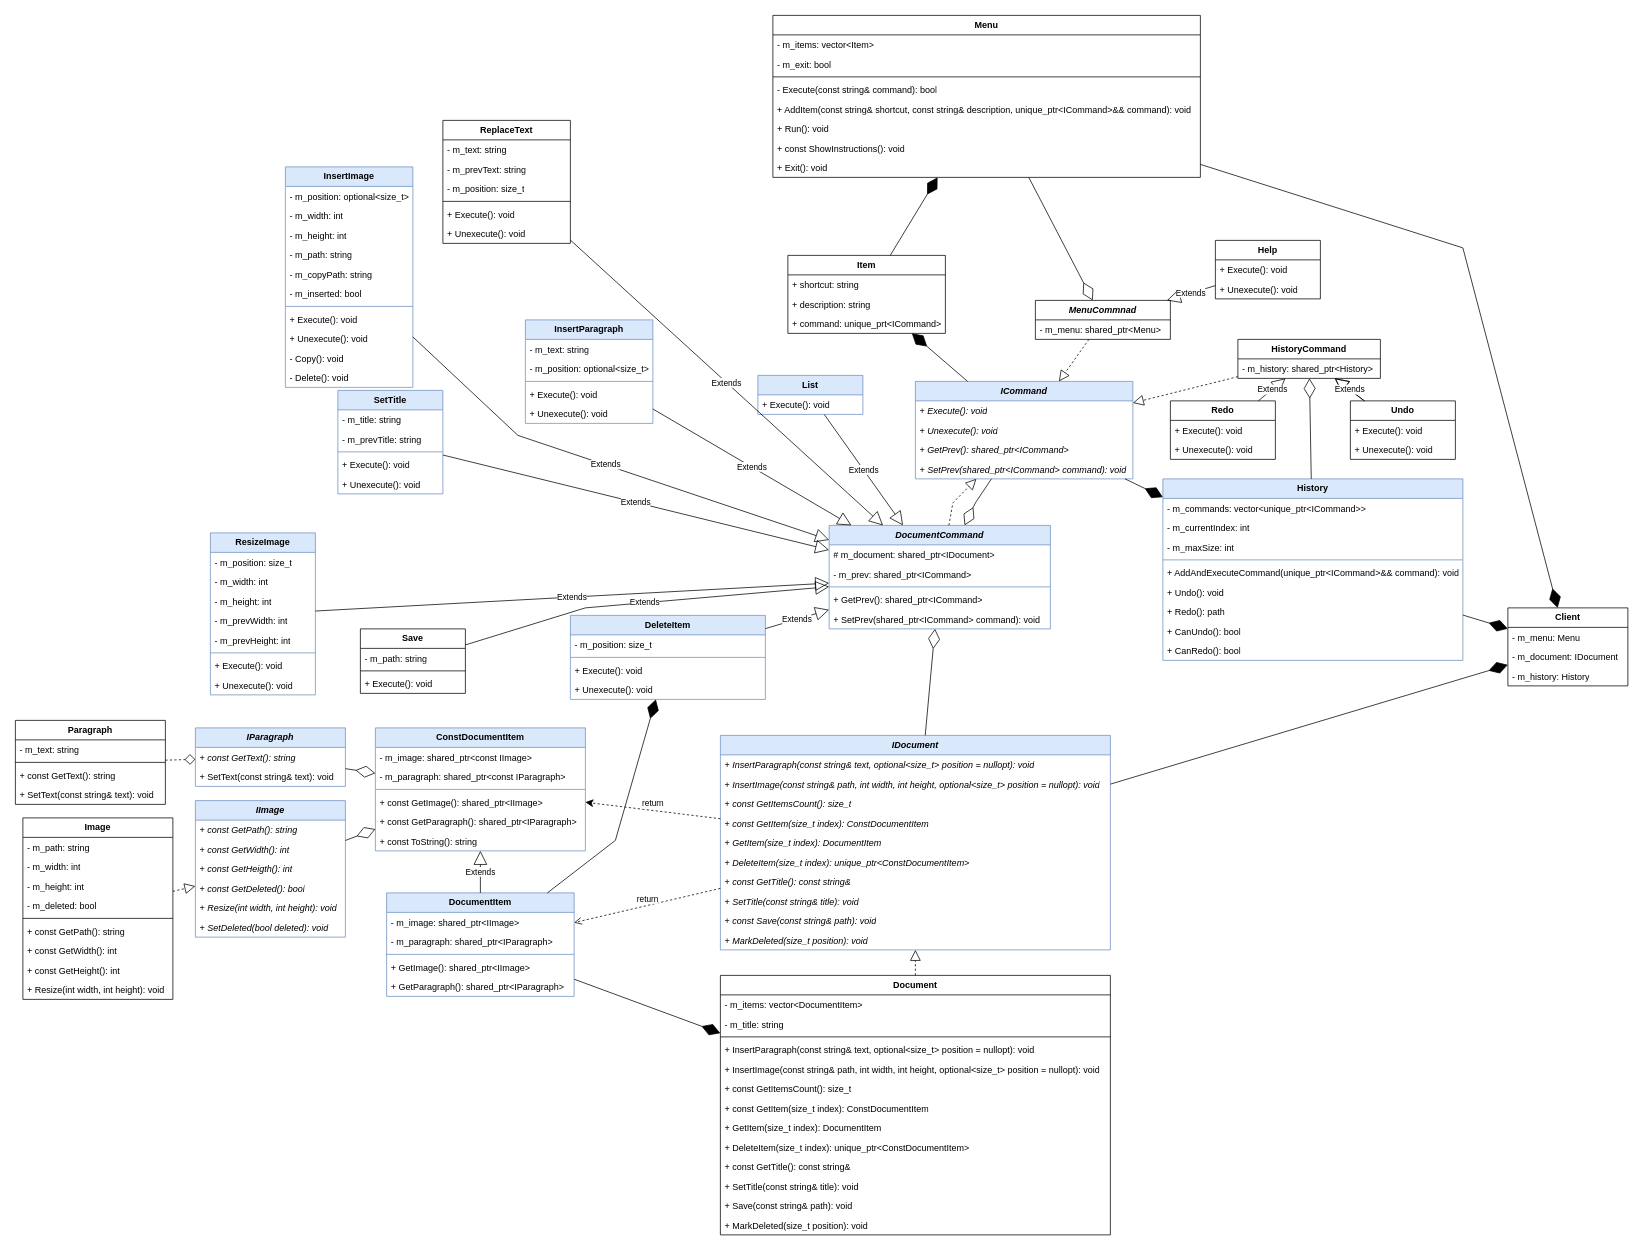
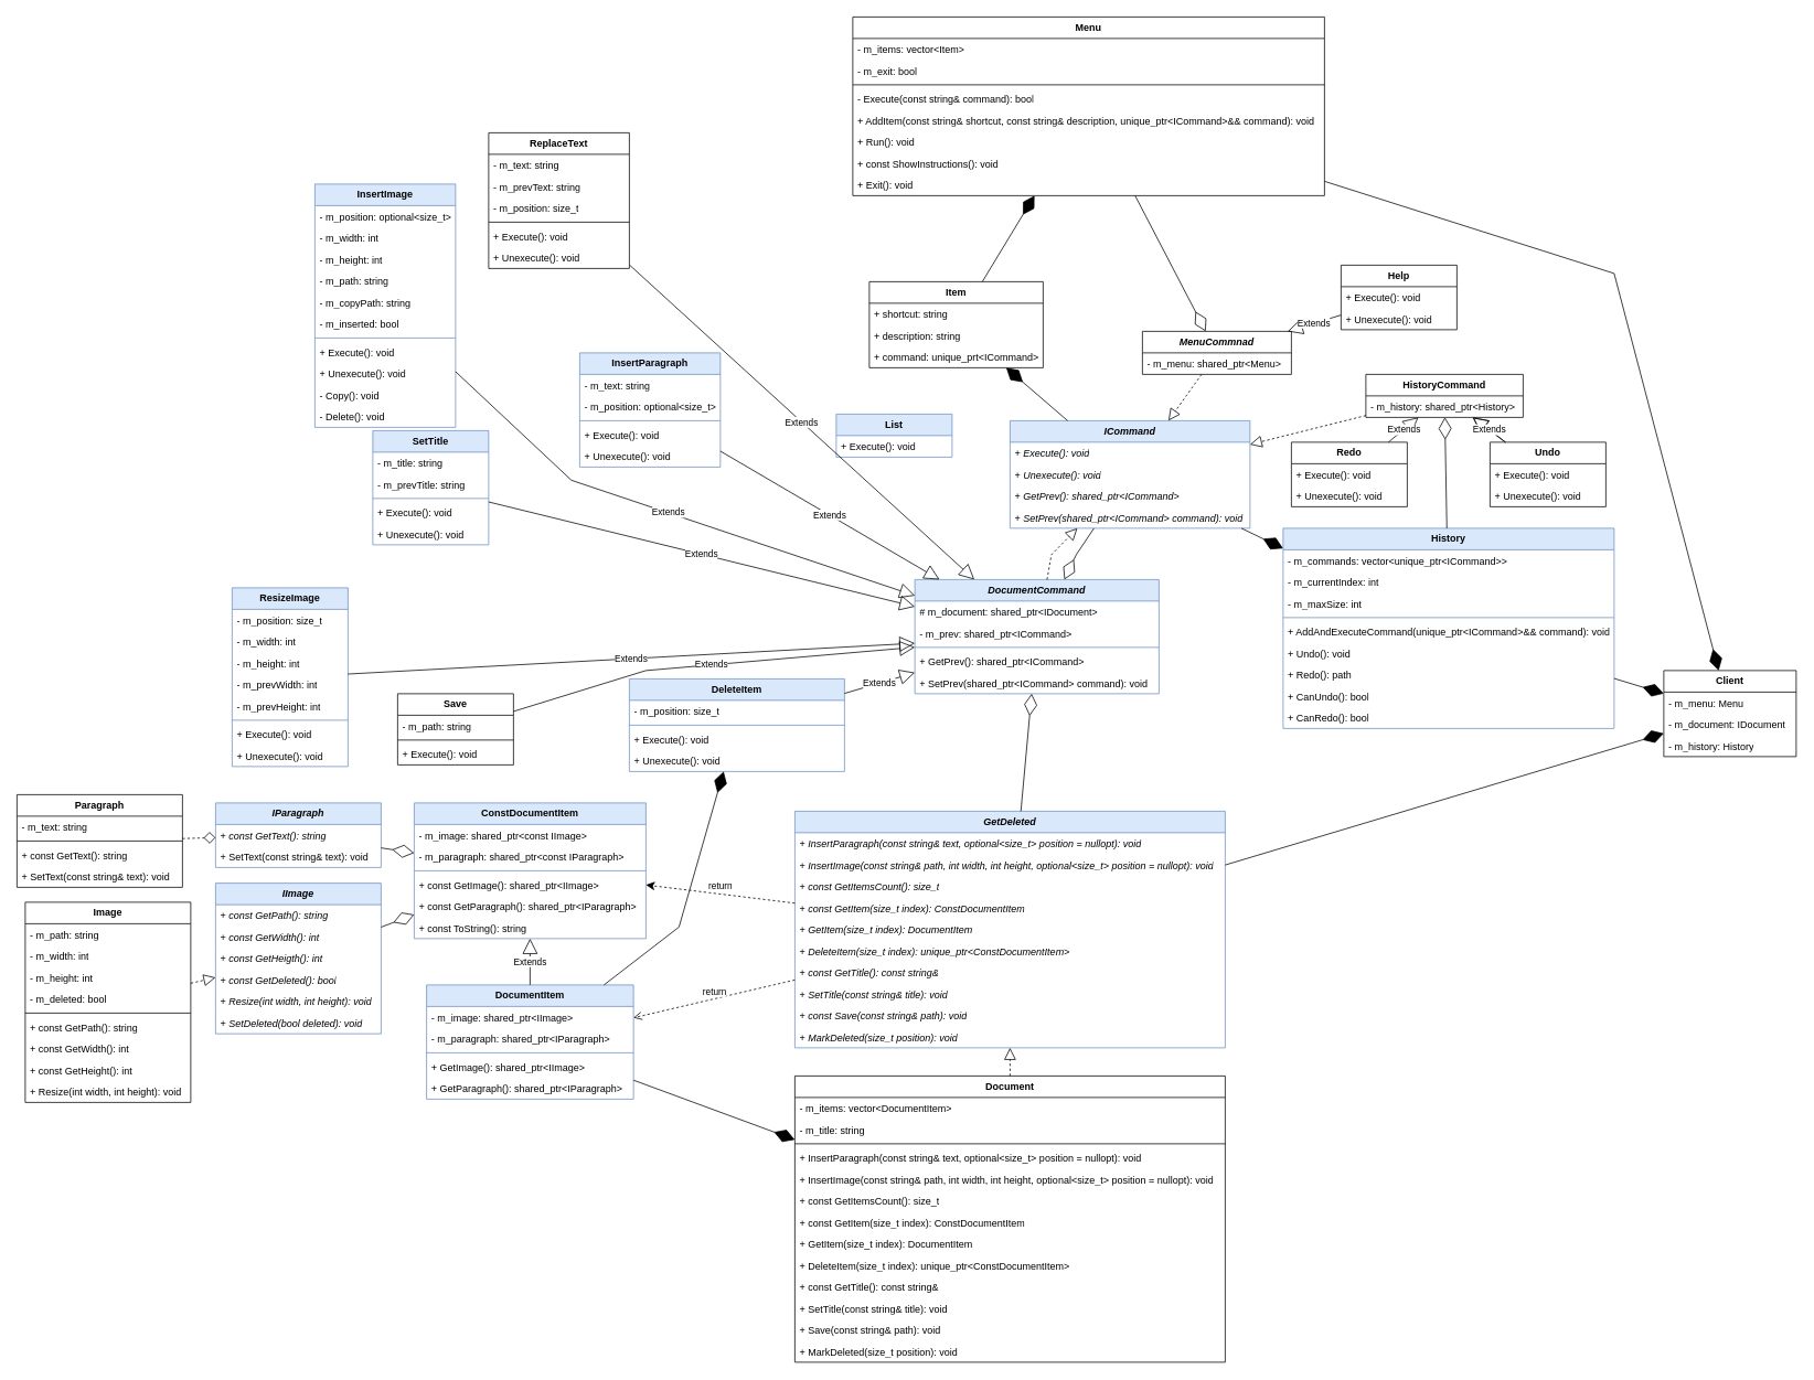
- <mxCell id="117" value="Extends" style="endArrow=block;endSize=16;endFill=0;html=1;rounded=0;" parent="1" source="112" target="7" edge="1"><mxGeometry width="160" relative="1" as="geometry"><mxPoint x="1410" y="810" as="sourcePoint" /><mxPoint x="1570" y="810" as="targetPoint" /></mxGeometry></mxCell>
- <mxCell id="14" value="&lt;b&gt;&lt;i&gt;IDocument&lt;/i&gt;&lt;/b&gt;" style="swimlane;fontStyle=0;childLayout=stackLayout;horizontal=1;startSize=26;fillColor=#dae8fc;horizontalStack=0;resizeParent=1;resizeParentMax=0;resizeLast=0;collapsible=1;marginBottom=0;whiteSpace=wrap;html=1;strokeColor=#6c8ebf;" parent="1" vertex="1"><mxGeometry x="960" y="980" width="520" height="286" as="geometry"><mxRectangle x="1060" y="500" width="100" height="30" as="alternateBounds" /></mxGeometry></mxCell>
+ <mxCell id="14" value="&lt;b&gt;&lt;i&gt;GetDeleted&lt;/i&gt;&lt;/b&gt;" style="swimlane;fontStyle=0;childLayout=stackLayout;horizontal=1;startSize=26;fillColor=#dae8fc;horizontalStack=0;resizeParent=1;resizeParentMax=0;resizeLast=0;collapsible=1;marginBottom=0;whiteSpace=wrap;html=1;strokeColor=#6c8ebf;" parent="1" vertex="1"><mxGeometry x="960" y="980" width="520" height="286" as="geometry"><mxRectangle x="1060" y="500" width="100" height="30" as="alternateBounds" /></mxGeometry></mxCell>
